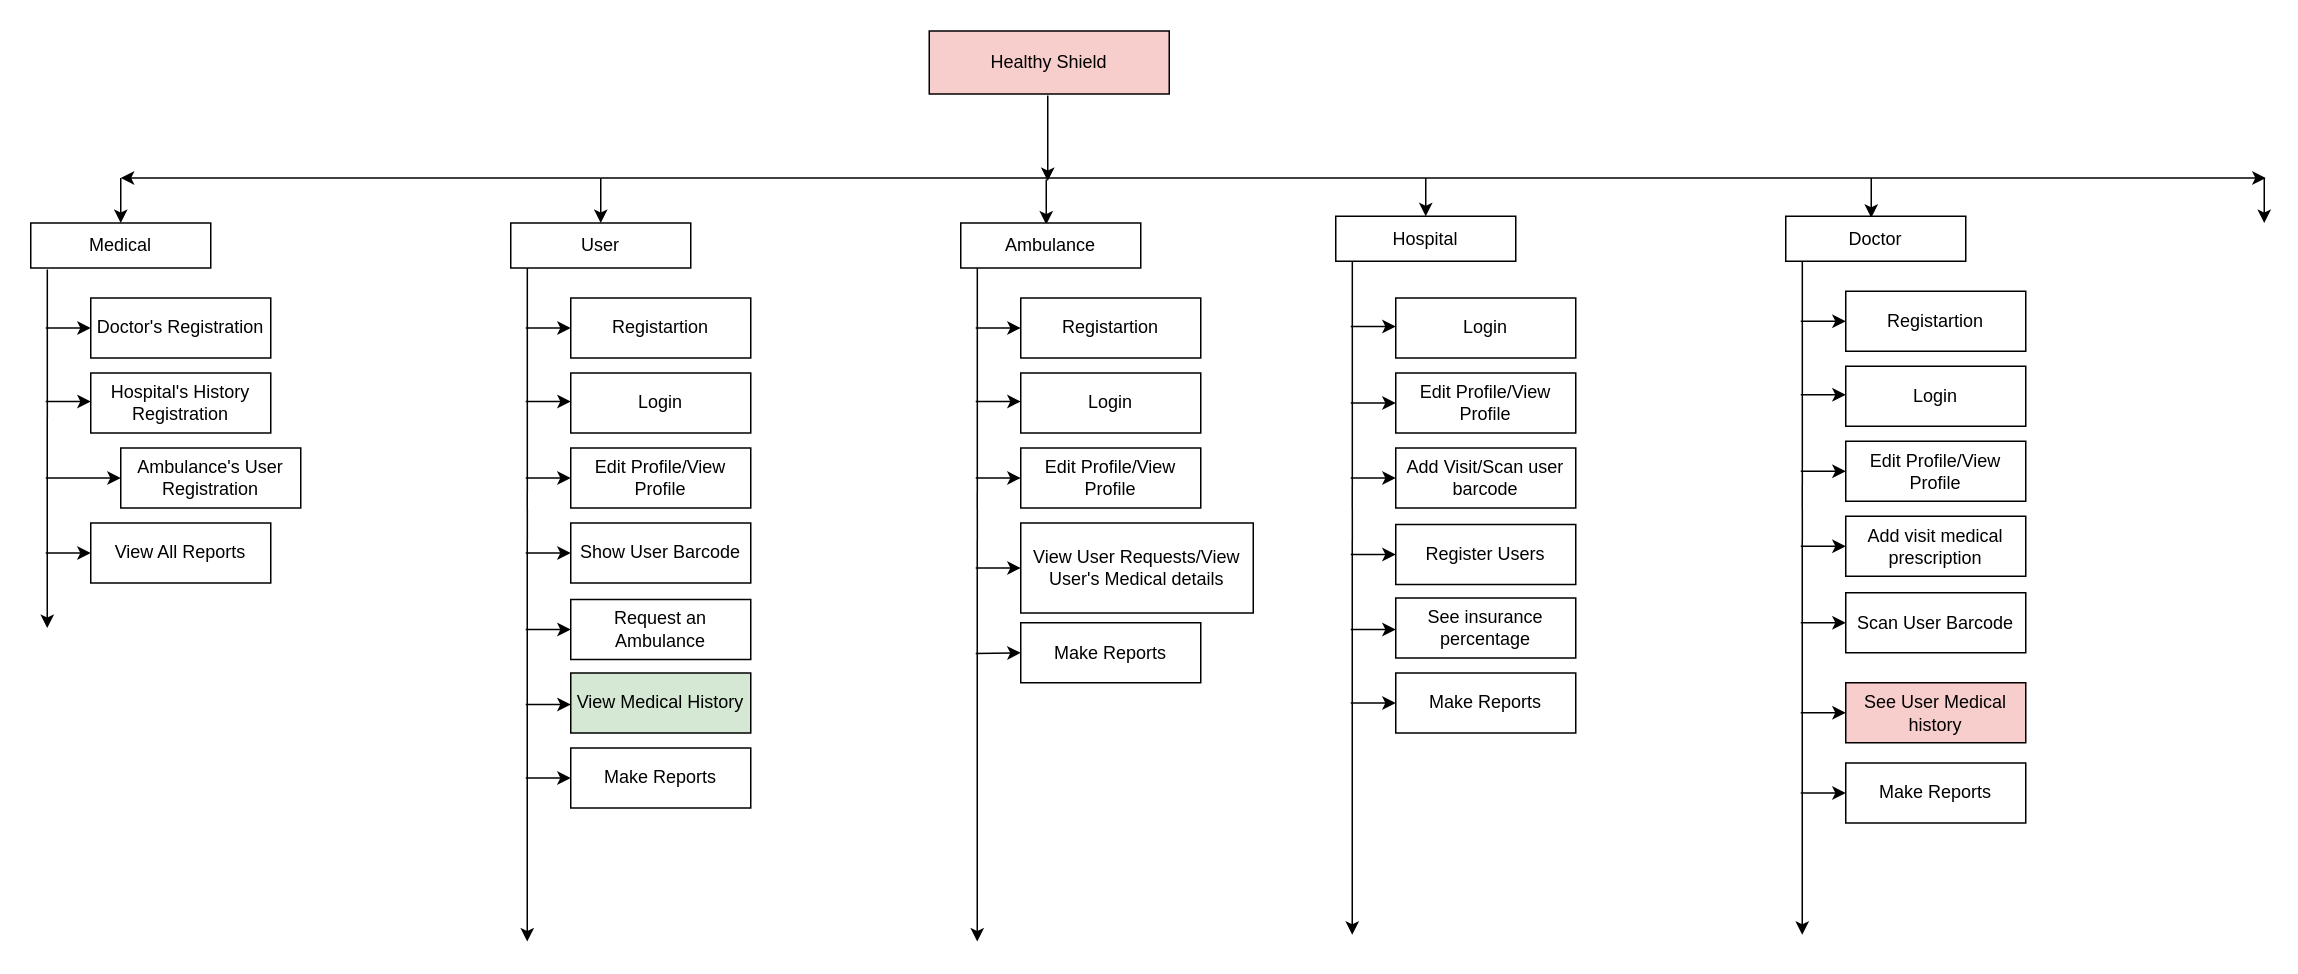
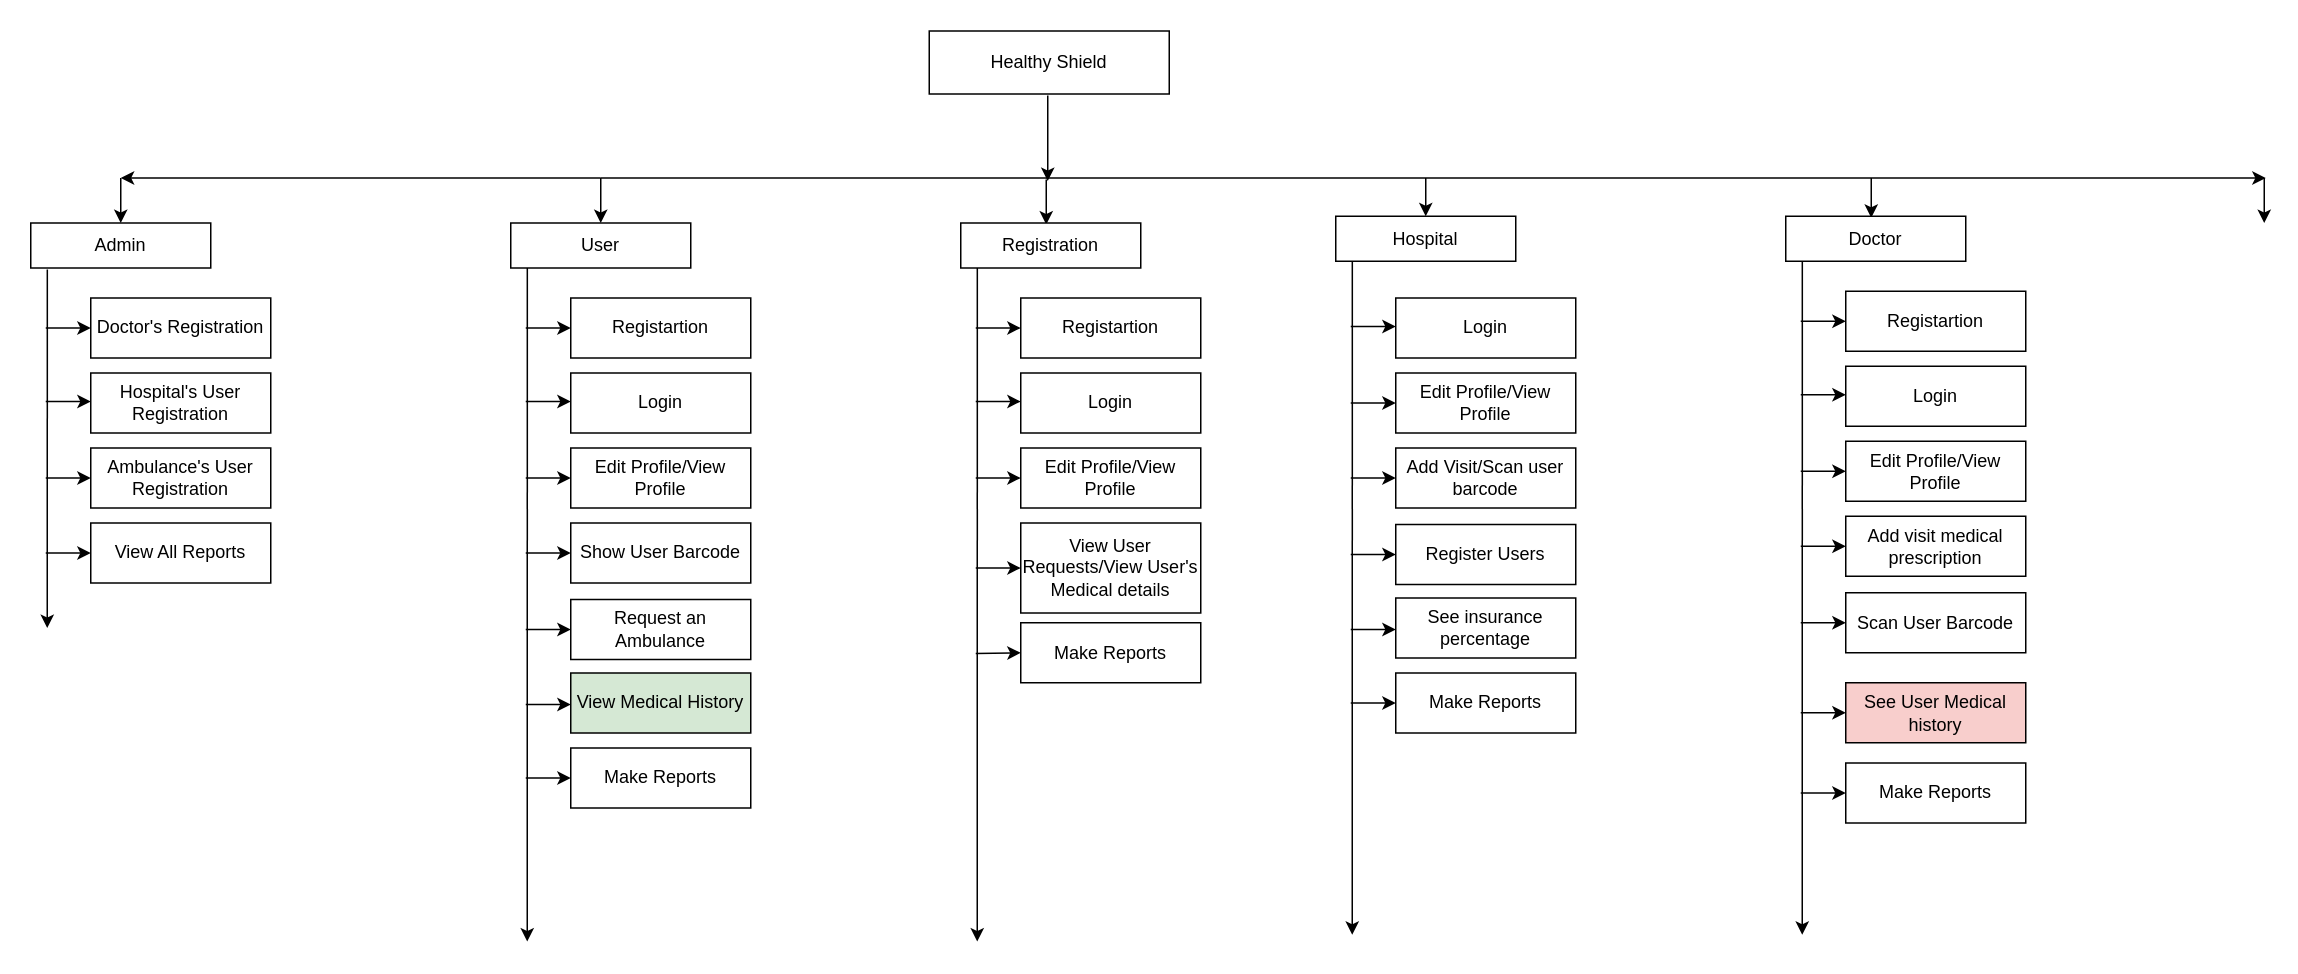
- <mxCell id="2" value="Healthy Shield" style="rounded=0;whiteSpace=wrap;html=1;fillColor=#f8cecc;" vertex="1" parent="1"><mxGeometry x="619" y="20" width="160" height="42" as="geometry" /></mxCell>
+ <mxCell id="2" value="Healthy Shield" style="rounded=0;whiteSpace=wrap;html=1;" vertex="1" parent="1"><mxGeometry x="619" y="20" width="160" height="42" as="geometry" /></mxCell>
- <mxCell id="6" value="Medical" style="rounded=0;whiteSpace=wrap;html=1;" vertex="1" parent="1"><mxGeometry x="20" y="148" width="120" height="30" as="geometry" /></mxCell>
+ <mxCell id="6" value="Admin" style="rounded=0;whiteSpace=wrap;html=1;" vertex="1" parent="1"><mxGeometry x="20" y="148" width="120" height="30" as="geometry" /></mxCell>
- <mxCell id="35" value="Ambulance" style="rounded=0;whiteSpace=wrap;html=1;" vertex="1" parent="1"><mxGeometry x="640" y="148" width="120" height="30" as="geometry" /></mxCell>
+ <mxCell id="35" value="Registration" style="rounded=0;whiteSpace=wrap;html=1;" vertex="1" parent="1"><mxGeometry x="640" y="148" width="120" height="30" as="geometry" /></mxCell>
- <mxCell id="11" value="Hospital's History Registration" style="rounded=0;whiteSpace=wrap;html=1;" vertex="1" parent="1"><mxGeometry x="60" y="248" width="120" height="40" as="geometry" /></mxCell>
+ <mxCell id="11" value="Hospital's User Registration" style="rounded=0;whiteSpace=wrap;html=1;" vertex="1" parent="1"><mxGeometry x="60" y="248" width="120" height="40" as="geometry" /></mxCell>
- <mxCell id="12" value="Ambulance's User Registration" style="rounded=0;whiteSpace=wrap;html=1;" vertex="1" parent="1"><mxGeometry x="80" y="298" width="120" height="40" as="geometry" /></mxCell>
+ <mxCell id="12" value="Ambulance's User Registration" style="rounded=0;whiteSpace=wrap;html=1;" vertex="1" parent="1"><mxGeometry x="60" y="298" width="120" height="40" as="geometry" /></mxCell>
- <mxCell id="41" value="View User Requests/View User's Medical details" style="rounded=0;whiteSpace=wrap;html=1;" vertex="1" parent="1"><mxGeometry x="680" y="348" width="155" height="60" as="geometry" /></mxCell>
+ <mxCell id="41" value="View User Requests/View User's Medical details" style="rounded=0;whiteSpace=wrap;html=1;" vertex="1" parent="1"><mxGeometry x="680" y="348" width="120" height="60" as="geometry" /></mxCell>
